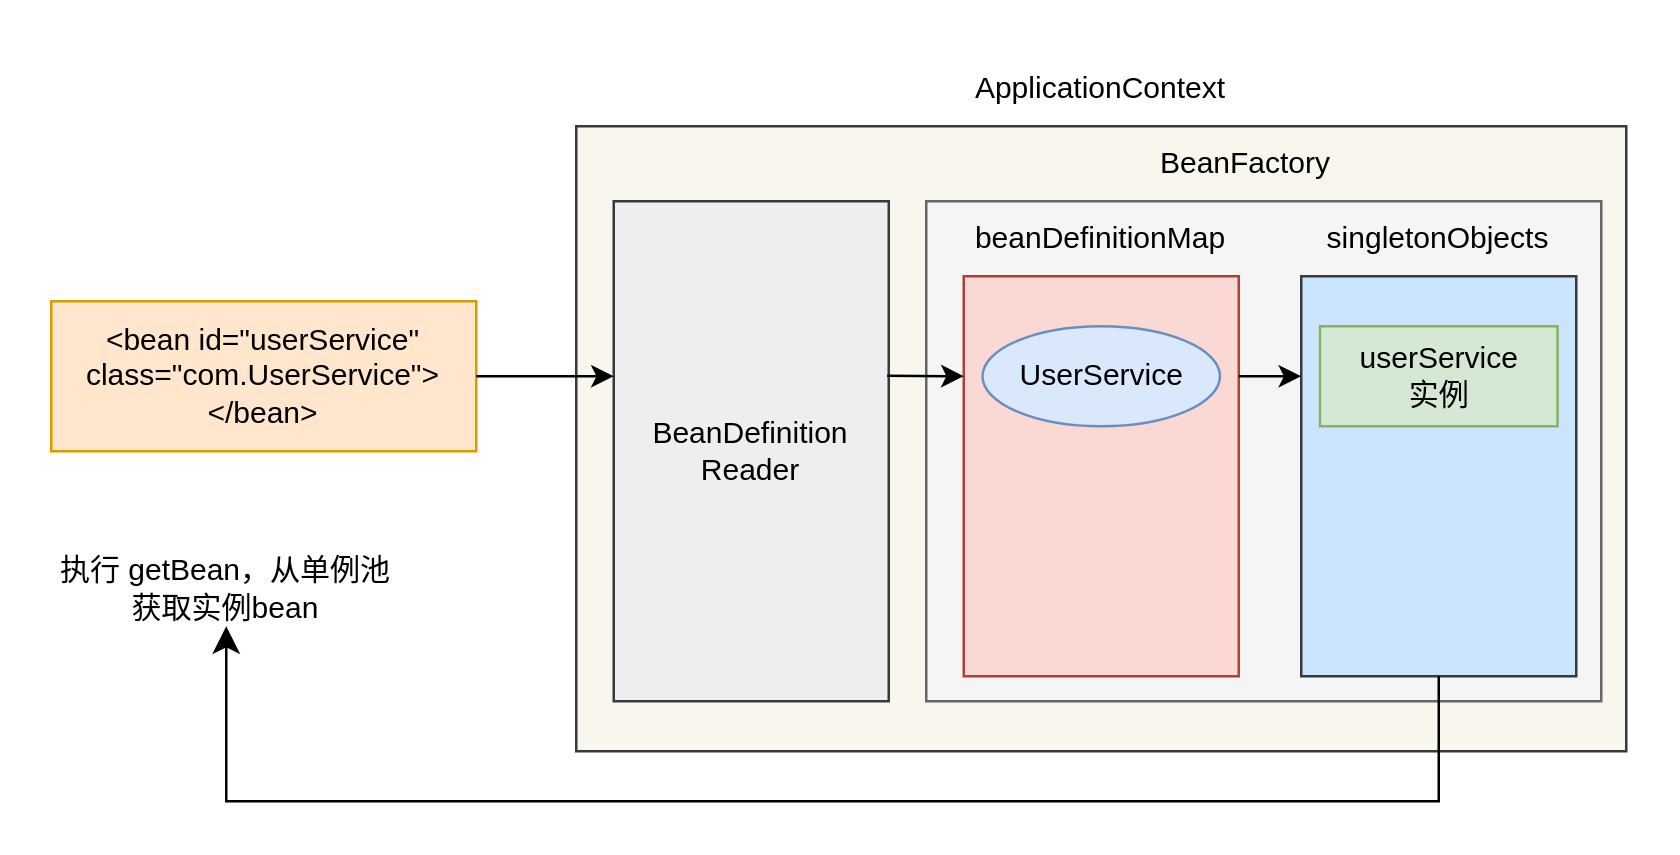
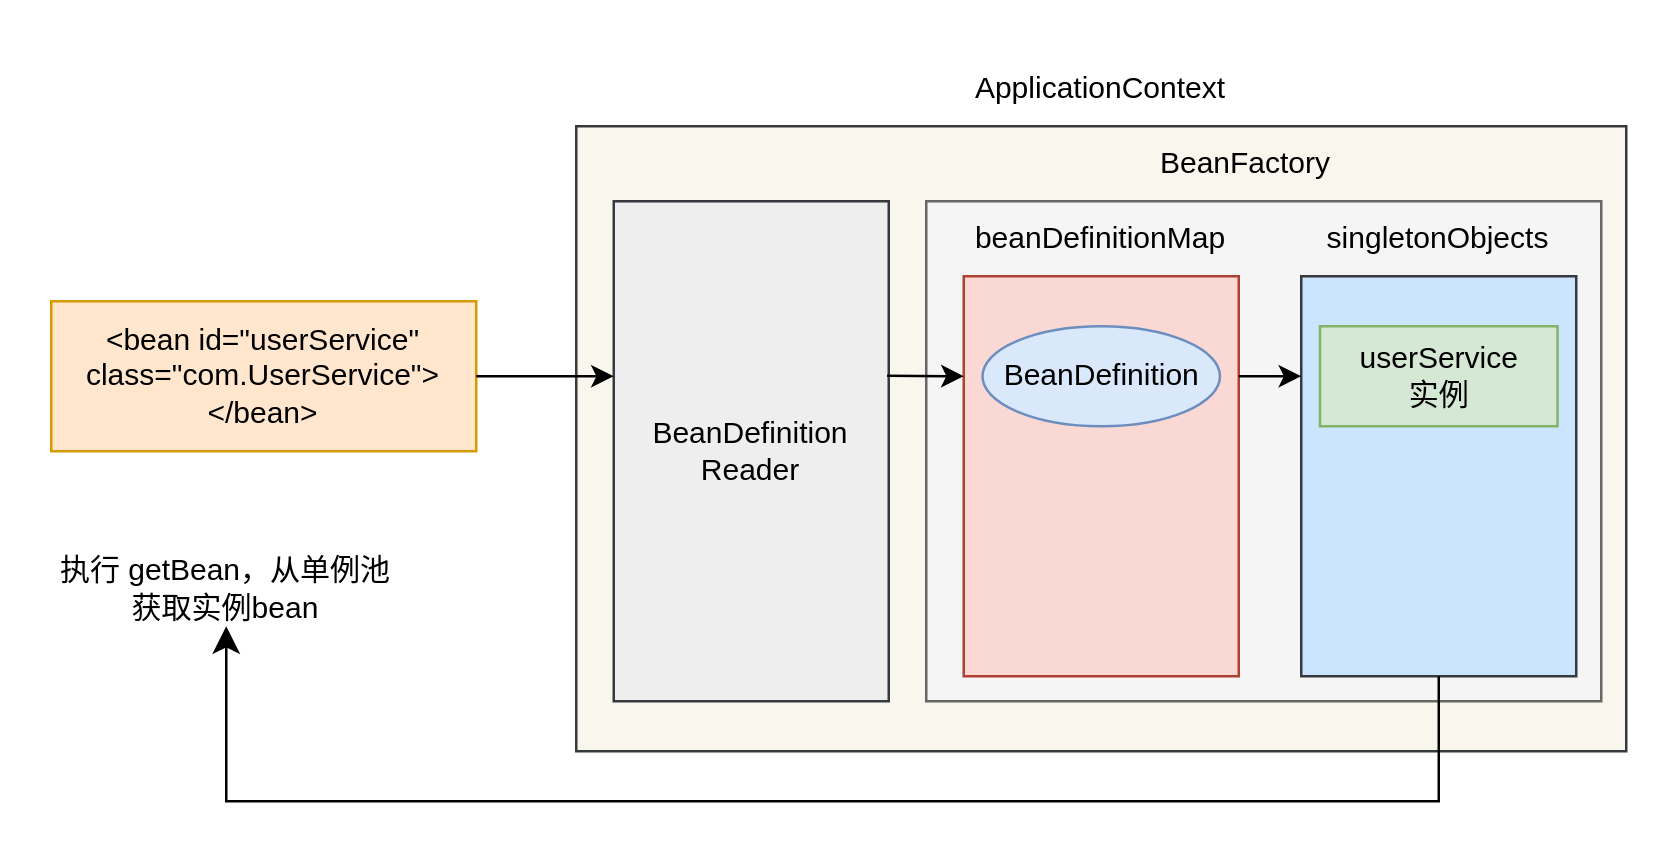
- <mxCell id="14" value="UserService" style="ellipse;whiteSpace=wrap;html=1;fontSize=12;fillColor=#dae8fc;strokeColor=#6c8ebf;rounded=0;" parent="1" vertex="1"><mxGeometry x="392.5" y="130" width="95" height="40" as="geometry" /></mxCell>
+ <mxCell id="14" value="BeanDefinition" style="ellipse;whiteSpace=wrap;html=1;fontSize=12;fillColor=#dae8fc;strokeColor=#6c8ebf;rounded=0;" parent="1" vertex="1"><mxGeometry x="392.5" y="130" width="95" height="40" as="geometry" /></mxCell>
